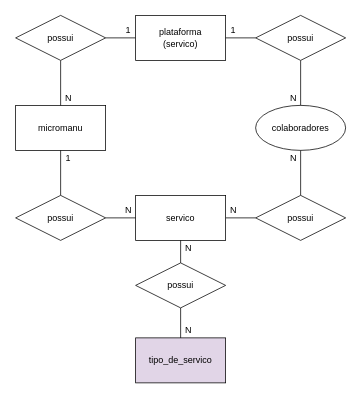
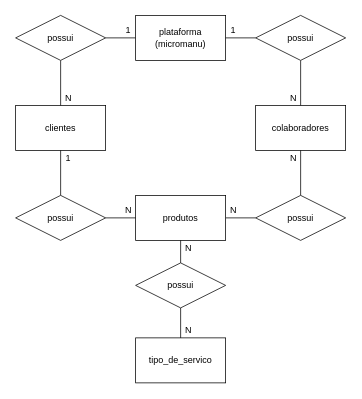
- <mxCell id="3" value="plataforma&lt;br&gt;(servico)" style="rounded=0;whiteSpace=wrap;html=1;" vertex="1" parent="1"><mxGeometry x="180" y="20" width="120" height="60" as="geometry" /></mxCell>
+ <mxCell id="3" value="plataforma&lt;br&gt;(micromanu)" style="rounded=0;whiteSpace=wrap;html=1;" vertex="1" parent="1"><mxGeometry x="180" y="20" width="120" height="60" as="geometry" /></mxCell>
- <mxCell id="4" value="micromanu" style="rounded=0;whiteSpace=wrap;html=1;" vertex="1" parent="1"><mxGeometry x="20" y="140" width="120" height="60" as="geometry" /></mxCell>
+ <mxCell id="4" value="clientes" style="rounded=0;whiteSpace=wrap;html=1;" vertex="1" parent="1"><mxGeometry x="20" y="140" width="120" height="60" as="geometry" /></mxCell>
- <mxCell id="7" value="colaboradores" style="ellipse;whiteSpace=wrap;html=1;" vertex="1" parent="1"><mxGeometry x="340" y="140" width="120" height="60" as="geometry" /></mxCell>
+ <mxCell id="7" value="colaboradores" style="rounded=0;whiteSpace=wrap;html=1;" vertex="1" parent="1"><mxGeometry x="340" y="140" width="120" height="60" as="geometry" /></mxCell>
- <mxCell id="6" value="servico" style="rounded=0;whiteSpace=wrap;html=1;" vertex="1" parent="1"><mxGeometry x="180" y="260" width="120" height="60" as="geometry" /></mxCell>
+ <mxCell id="6" value="produtos" style="rounded=0;whiteSpace=wrap;html=1;" vertex="1" parent="1"><mxGeometry x="180" y="260" width="120" height="60" as="geometry" /></mxCell>
- <mxCell id="16" value="tipo_de_servico" style="rounded=0;whiteSpace=wrap;html=1;fillColor=#e1d5e7;" vertex="1" parent="1"><mxGeometry x="180" y="450" width="120" height="60" as="geometry" /></mxCell>
+ <mxCell id="16" value="tipo_de_servico" style="rounded=0;whiteSpace=wrap;html=1;" vertex="1" parent="1"><mxGeometry x="180" y="450" width="120" height="60" as="geometry" /></mxCell>
